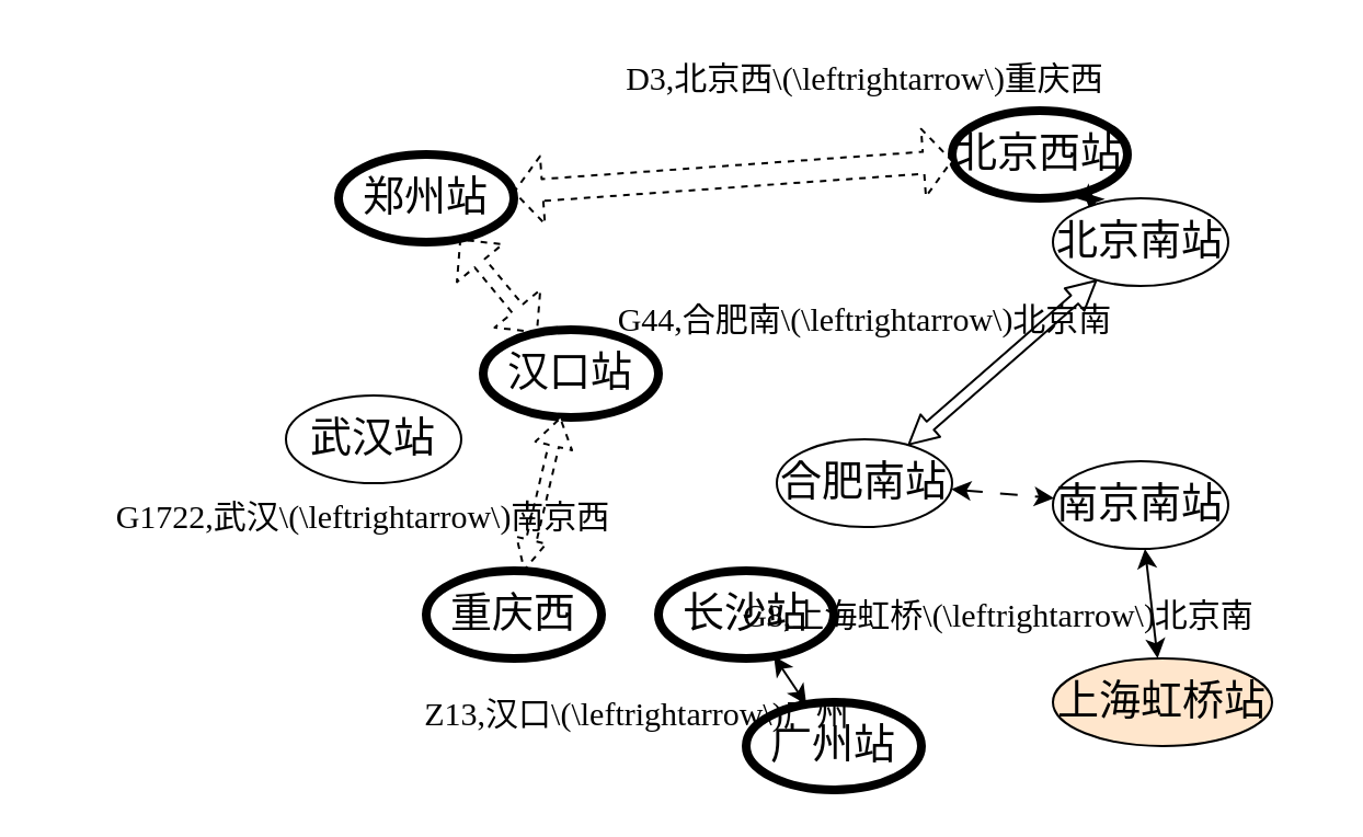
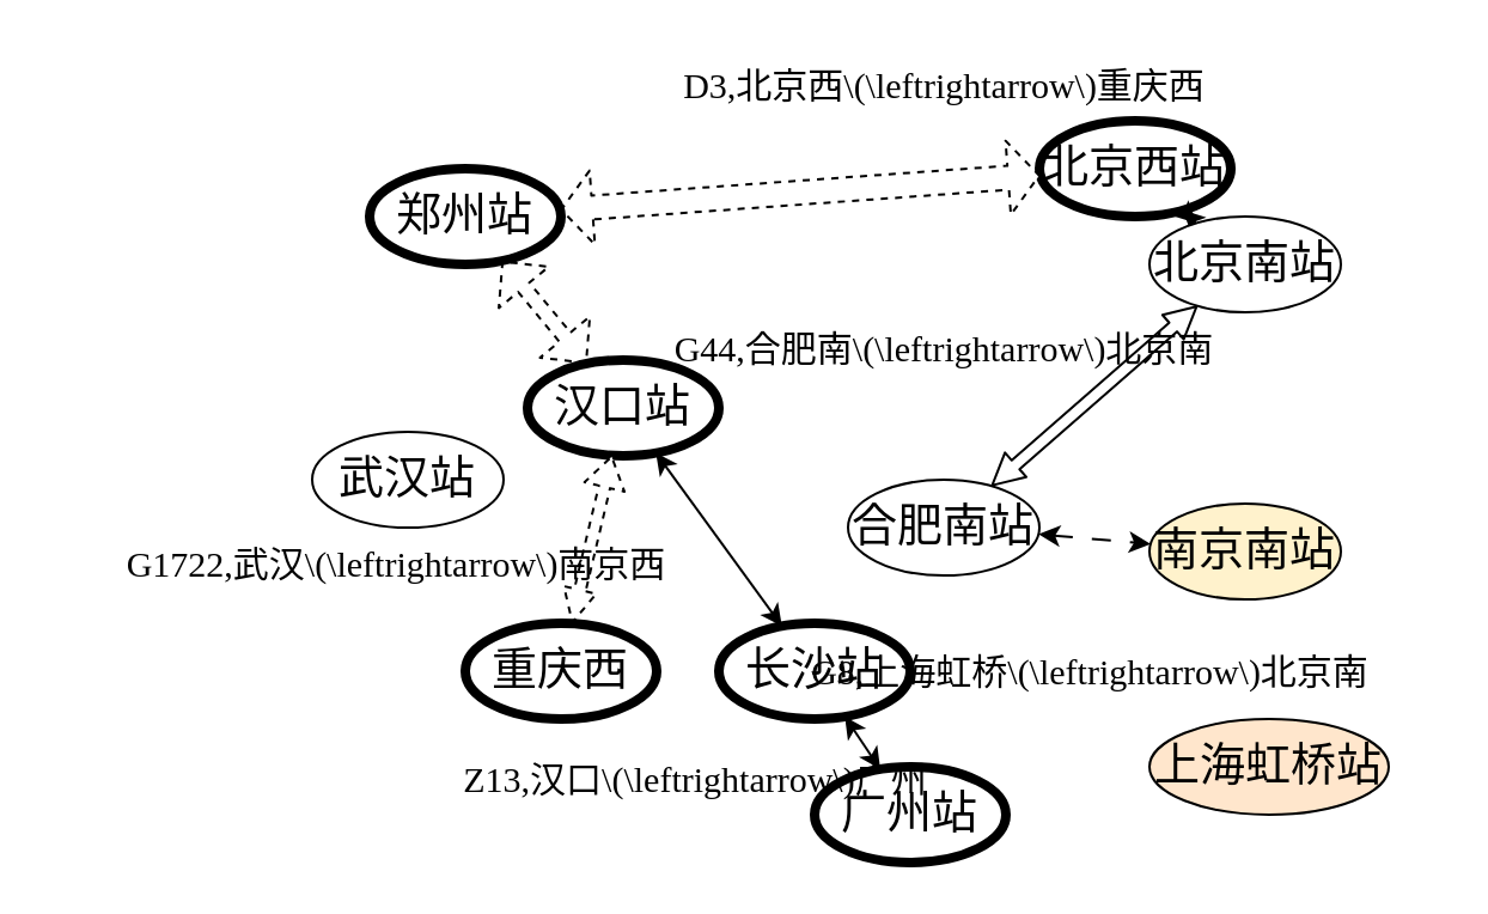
+ <mxCell id="8" style="edgeStyle=none;html=1;fontFamily=SimSun;fontSize=19;startArrow=classic;startFill=1;" parent="1" source="9" target="5" edge="1"><mxGeometry relative="1" as="geometry" /></mxCell>
- <mxCell id="18" value="南京南站" style="ellipse;whiteSpace=wrap;html=1;fontSize=19;fontFamily=SimSun;" parent="1" vertex="1"><mxGeometry x="480" y="210" width="80" height="40" as="geometry" /></mxCell>
+ <mxCell id="18" value="南京南站" style="ellipse;whiteSpace=wrap;html=1;fontSize=19;fontFamily=SimSun;fillColor=#fff2cc;" parent="1" vertex="1"><mxGeometry x="480" y="210" width="80" height="40" as="geometry" /></mxCell>
- <mxCell id="17" style="edgeStyle=none;html=1;strokeColor=default;strokeWidth=1;fontFamily=SimSun;fontSize=19;startArrow=classic;startFill=1;" parent="1" source="18" target="19" edge="1"><mxGeometry relative="1" as="geometry" /></mxCell>
